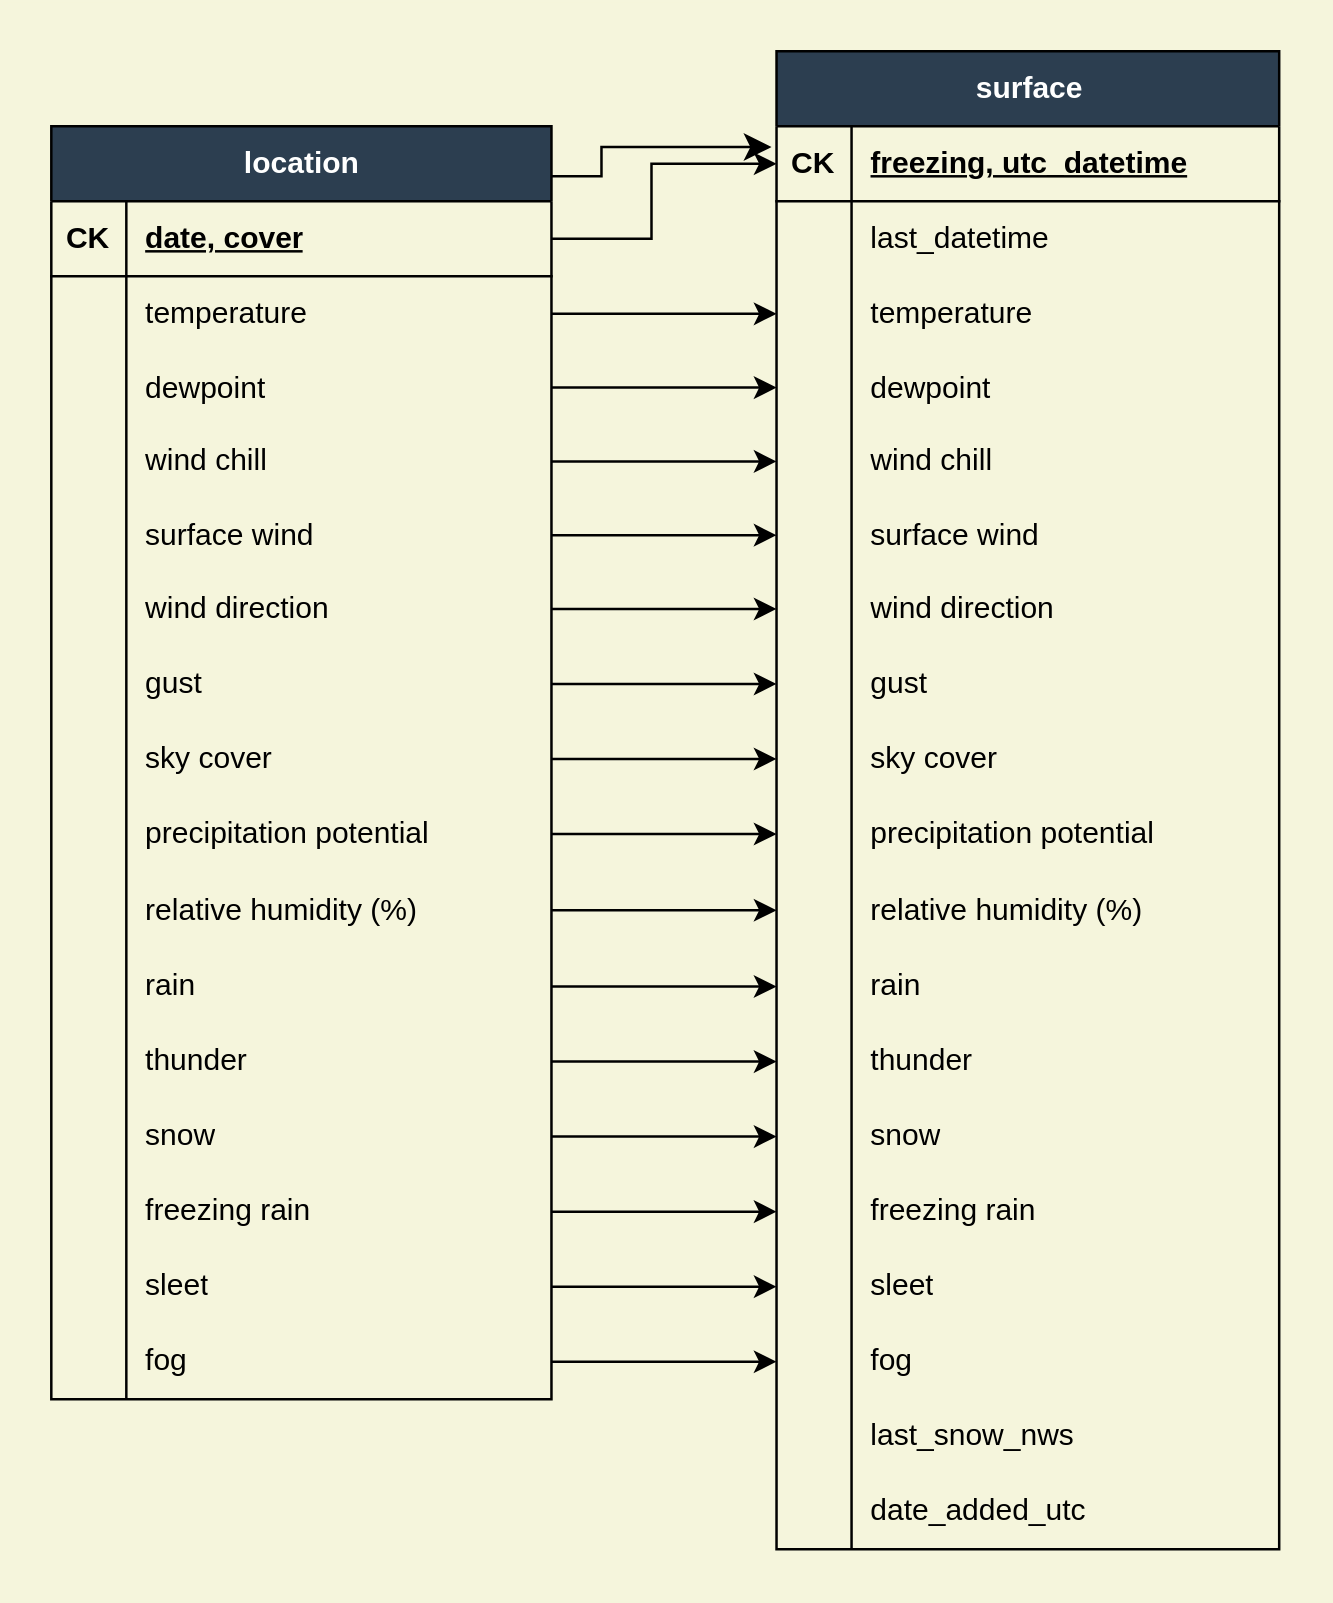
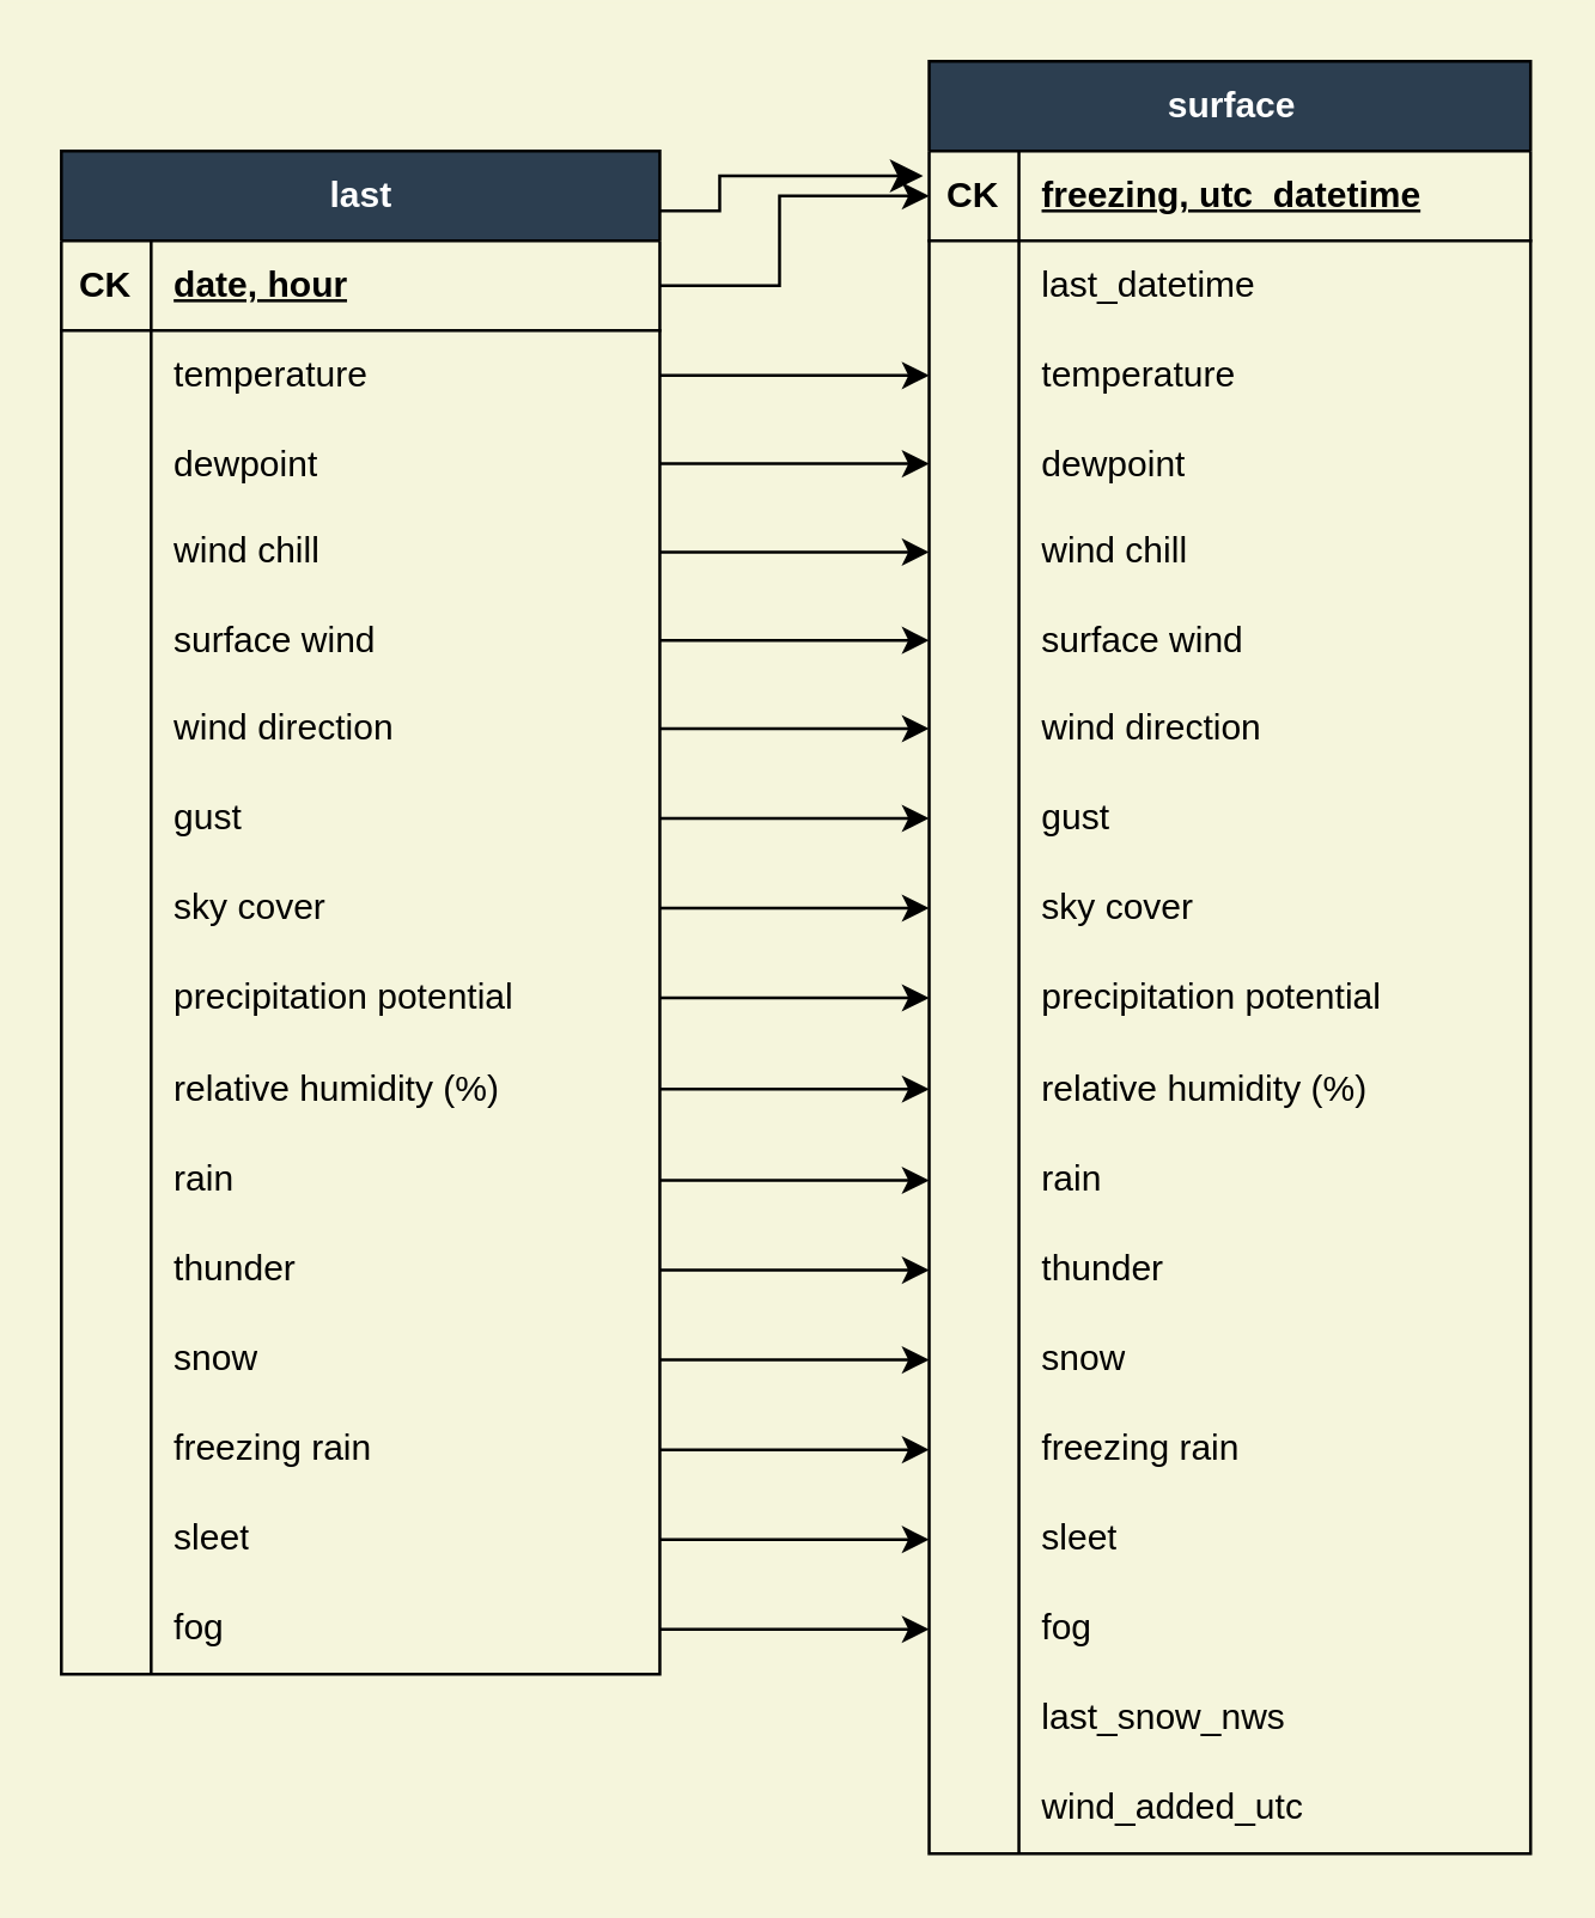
- <mxCell id="2" value="&lt;font color=&quot;#FFFFFF&quot;&gt;location&lt;/font&gt;" style="shape=table;startSize=30;container=1;collapsible=1;childLayout=tableLayout;fixedRows=1;rowLines=0;fontStyle=1;align=center;resizeLast=1;html=1;fillColor=#2c3e50;" parent="1" vertex="1"><mxGeometry x="20" y="50" width="200.0" height="509.0" as="geometry"><mxRectangle x="101" width="120" height="30" as="alternateBounds" /></mxGeometry></mxCell>
+ <mxCell id="2" value="&lt;font color=&quot;#FFFFFF&quot;&gt;last&lt;/font&gt;" style="shape=table;startSize=30;container=1;collapsible=1;childLayout=tableLayout;fixedRows=1;rowLines=0;fontStyle=1;align=center;resizeLast=1;html=1;fillColor=#2c3e50;" parent="1" vertex="1"><mxGeometry x="20" y="50" width="200.0" height="509.0" as="geometry"><mxRectangle x="101" width="120" height="30" as="alternateBounds" /></mxGeometry></mxCell>
- <mxCell id="5" value="&lt;div&gt;date, cover &lt;br&gt;&lt;/div&gt;" style="shape=partialRectangle;connectable=0;fillColor=none;top=0;left=0;bottom=0;right=0;align=left;spacingLeft=6;fontStyle=5;overflow=hidden;whiteSpace=wrap;html=1;" parent="3" vertex="1"><mxGeometry x="30" width="170.0" height="30" as="geometry"><mxRectangle width="170.0" height="30" as="alternateBounds" /></mxGeometry></mxCell>
+ <mxCell id="5" value="&lt;div&gt;date, hour &lt;br&gt;&lt;/div&gt;" style="shape=partialRectangle;connectable=0;fillColor=none;top=0;left=0;bottom=0;right=0;align=left;spacingLeft=6;fontStyle=5;overflow=hidden;whiteSpace=wrap;html=1;" parent="3" vertex="1"><mxGeometry x="30" width="170.0" height="30" as="geometry"><mxRectangle width="170.0" height="30" as="alternateBounds" /></mxGeometry></mxCell>
- <mxCell id="108" value="date_added_utc" style="shape=partialRectangle;connectable=0;fillColor=none;top=0;left=0;bottom=0;right=0;align=left;spacingLeft=6;overflow=hidden;whiteSpace=wrap;html=1;" vertex="1" parent="106"><mxGeometry x="30" width="171" height="30" as="geometry"><mxRectangle width="171" height="30" as="alternateBounds" /></mxGeometry></mxCell>
+ <mxCell id="108" value="wind_added_utc" style="shape=partialRectangle;connectable=0;fillColor=none;top=0;left=0;bottom=0;right=0;align=left;spacingLeft=6;overflow=hidden;whiteSpace=wrap;html=1;" vertex="1" parent="106"><mxGeometry x="30" width="171" height="30" as="geometry"><mxRectangle width="171" height="30" as="alternateBounds" /></mxGeometry></mxCell>
